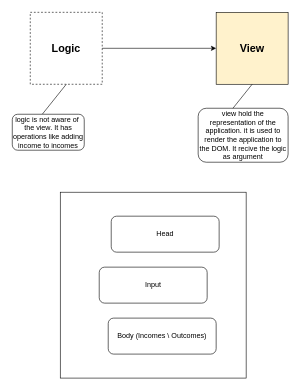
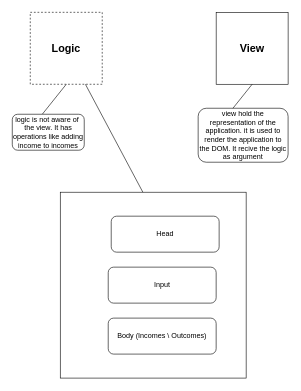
- <mxCell id="4" value="" style="endArrow=classic;html=1;entryX=0;entryY=0.5;entryDx=0;entryDy=0;" parent="1" source="2" target="3" edge="1"><mxGeometry width="50" height="50" relative="1" as="geometry"><mxPoint x="250" y="130" as="sourcePoint" /><mxPoint x="300" y="80" as="targetPoint" /></mxGeometry></mxCell>
+ <mxCell id="4" value="" style="endArrow=classic;html=1;" parent="1" source="2" target="10" edge="1"><mxGeometry width="50" height="50" relative="1" as="geometry"><mxPoint x="250" y="130" as="sourcePoint" /><mxPoint x="300" y="80" as="targetPoint" /></mxGeometry></mxCell>
- <mxCell id="3" value="&lt;font style=&quot;font-size: 18px&quot;&gt;&lt;b&gt;View&lt;/b&gt;&lt;/font&gt;" style="whiteSpace=wrap;html=1;aspect=fixed;fillColor=#fff2cc;" parent="1" vertex="1"><mxGeometry x="360" y="20" width="120" height="120" as="geometry" /></mxCell>
+ <mxCell id="3" value="&lt;font style=&quot;font-size: 18px&quot;&gt;&lt;b&gt;View&lt;/b&gt;&lt;/font&gt;" style="whiteSpace=wrap;html=1;aspect=fixed;" parent="1" vertex="1"><mxGeometry x="360" y="20" width="120" height="120" as="geometry" /></mxCell>
- <mxCell id="11" value="Input" style="rounded=1;whiteSpace=wrap;html=1;" vertex="1" parent="1"><mxGeometry x="165" y="445" width="180" height="60" as="geometry" /></mxCell>
+ <mxCell id="11" value="Input" style="rounded=1;whiteSpace=wrap;html=1;" vertex="1" parent="1"><mxGeometry x="180" y="445" width="180" height="60" as="geometry" /></mxCell>
